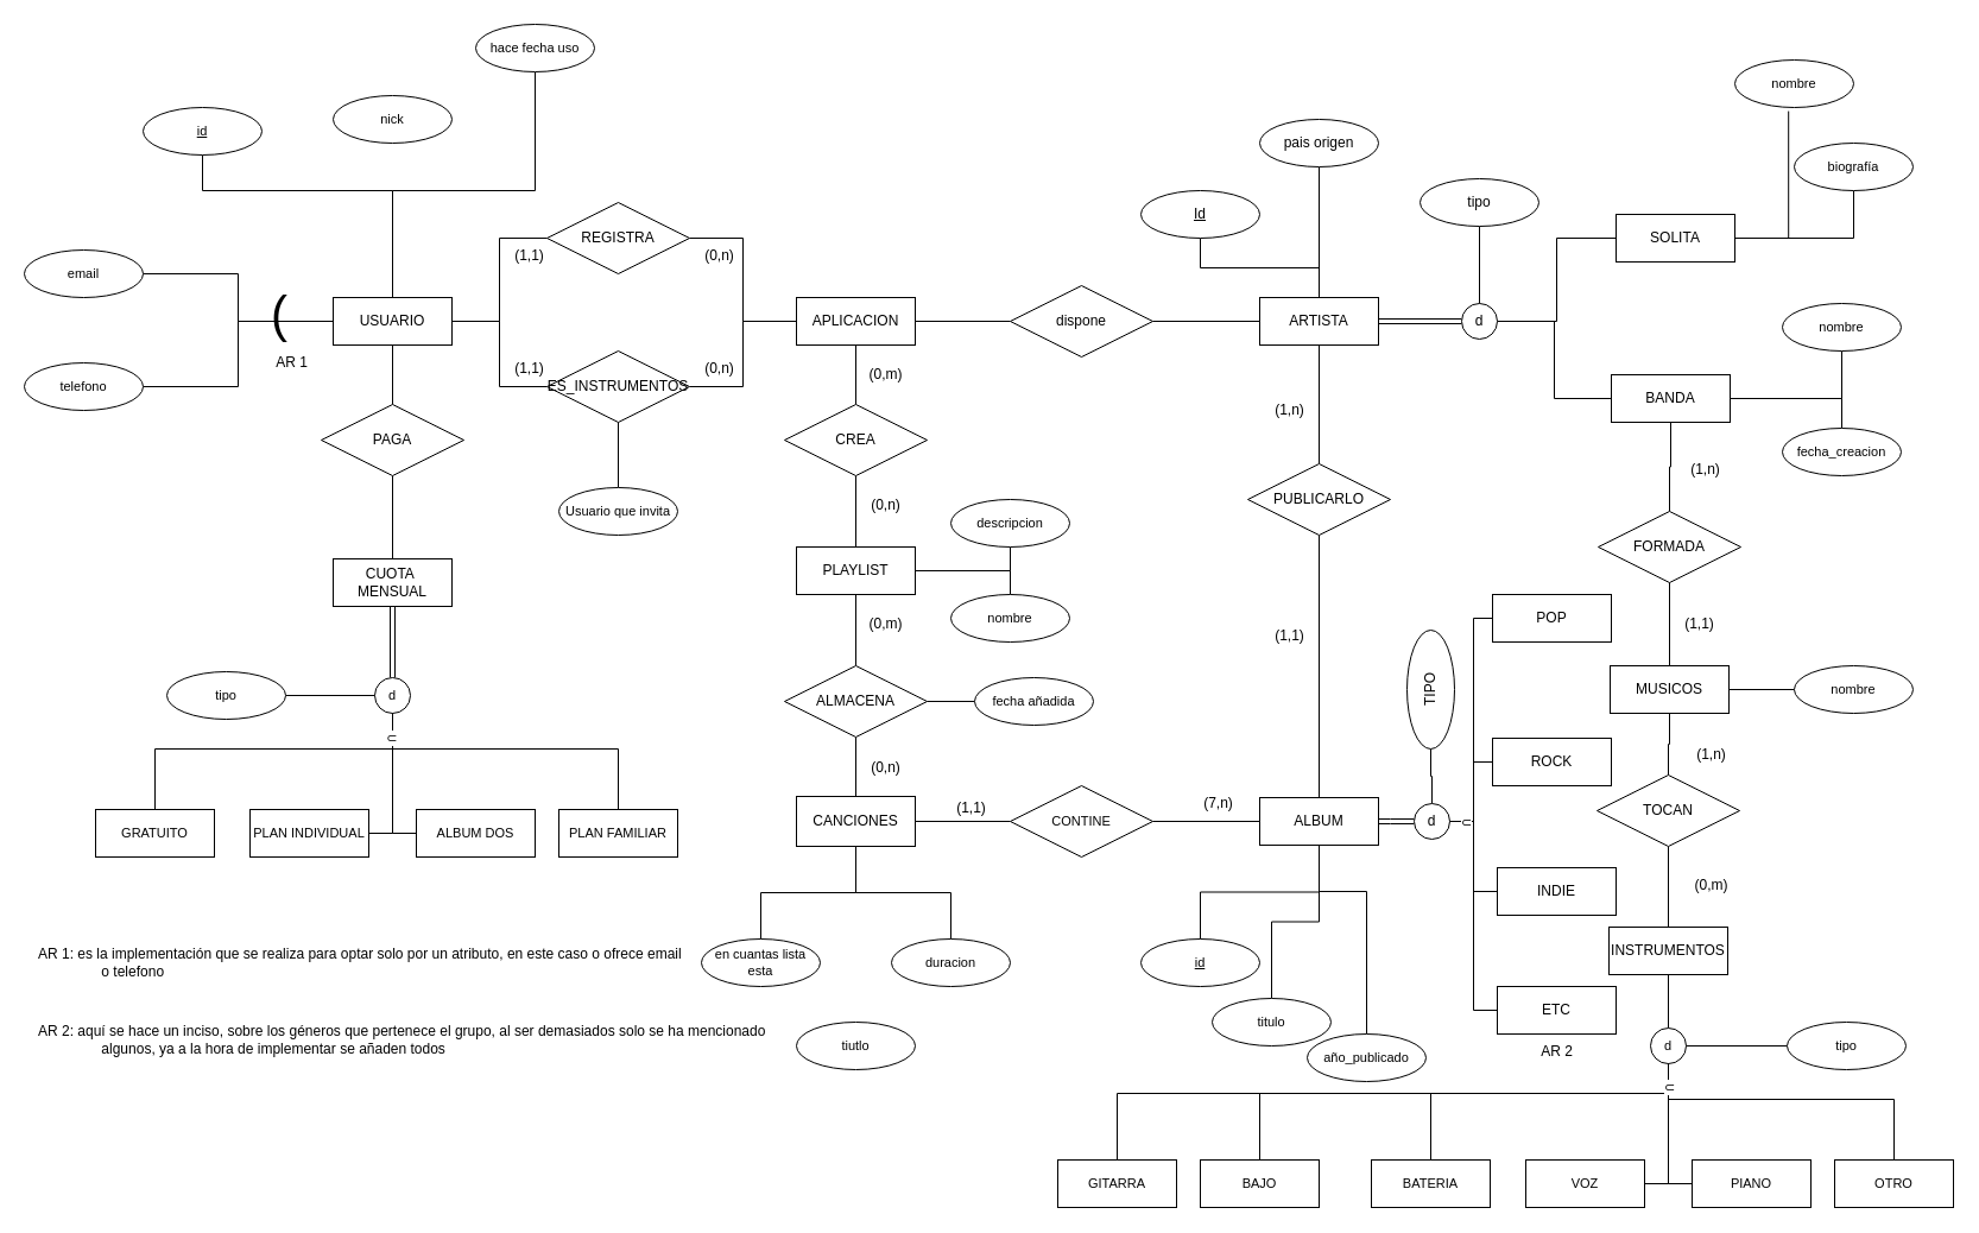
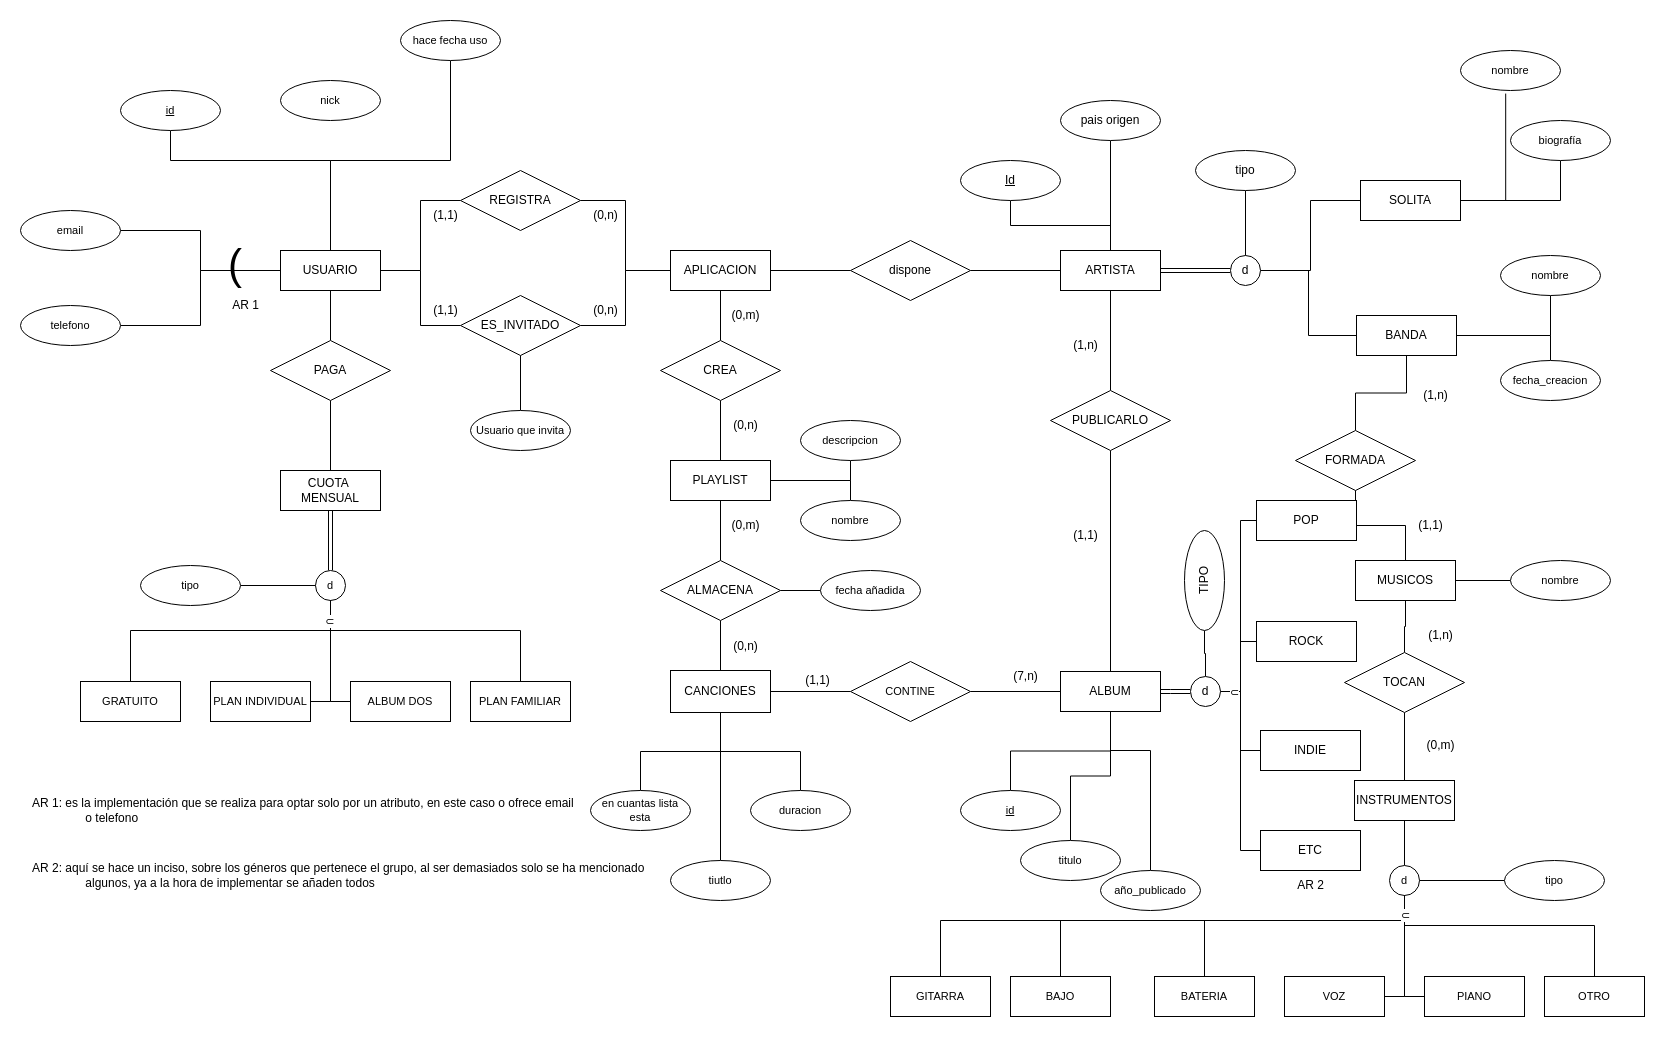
- <mxCell id="29" value="ES_INSTRUMENTOS" style="shape=rhombus;perimeter=rhombusPerimeter;whiteSpace=wrap;html=1;align=center;" vertex="1" parent="1"><mxGeometry x="460" y="295" width="120" height="60" as="geometry" /></mxCell>
+ <mxCell id="29" value="ES_INVITADO" style="shape=rhombus;perimeter=rhombusPerimeter;whiteSpace=wrap;html=1;align=center;" vertex="1" parent="1"><mxGeometry x="460" y="295" width="120" height="60" as="geometry" /></mxCell>
- <mxCell id="52" value="FORMADA&lt;br&gt;" style="shape=rhombus;perimeter=rhombusPerimeter;whiteSpace=wrap;html=1;align=center;" vertex="1" parent="1"><mxGeometry x="1345" y="430" width="120" height="60" as="geometry" /></mxCell>
+ <mxCell id="52" value="FORMADA&lt;br&gt;" style="shape=rhombus;perimeter=rhombusPerimeter;whiteSpace=wrap;html=1;align=center;" vertex="1" parent="1"><mxGeometry x="1295" y="430" width="120" height="60" as="geometry" /></mxCell>
+ <mxCell id="91" style="edgeStyle=orthogonalEdgeStyle;rounded=0;orthogonalLoop=1;jettySize=auto;html=1;entryX=0.5;entryY=1;entryDx=0;entryDy=0;fontSize=11;endArrow=none;endFill=0;" edge="1" parent="1" source="92" target="18"><mxGeometry relative="1" as="geometry" /></mxCell>
